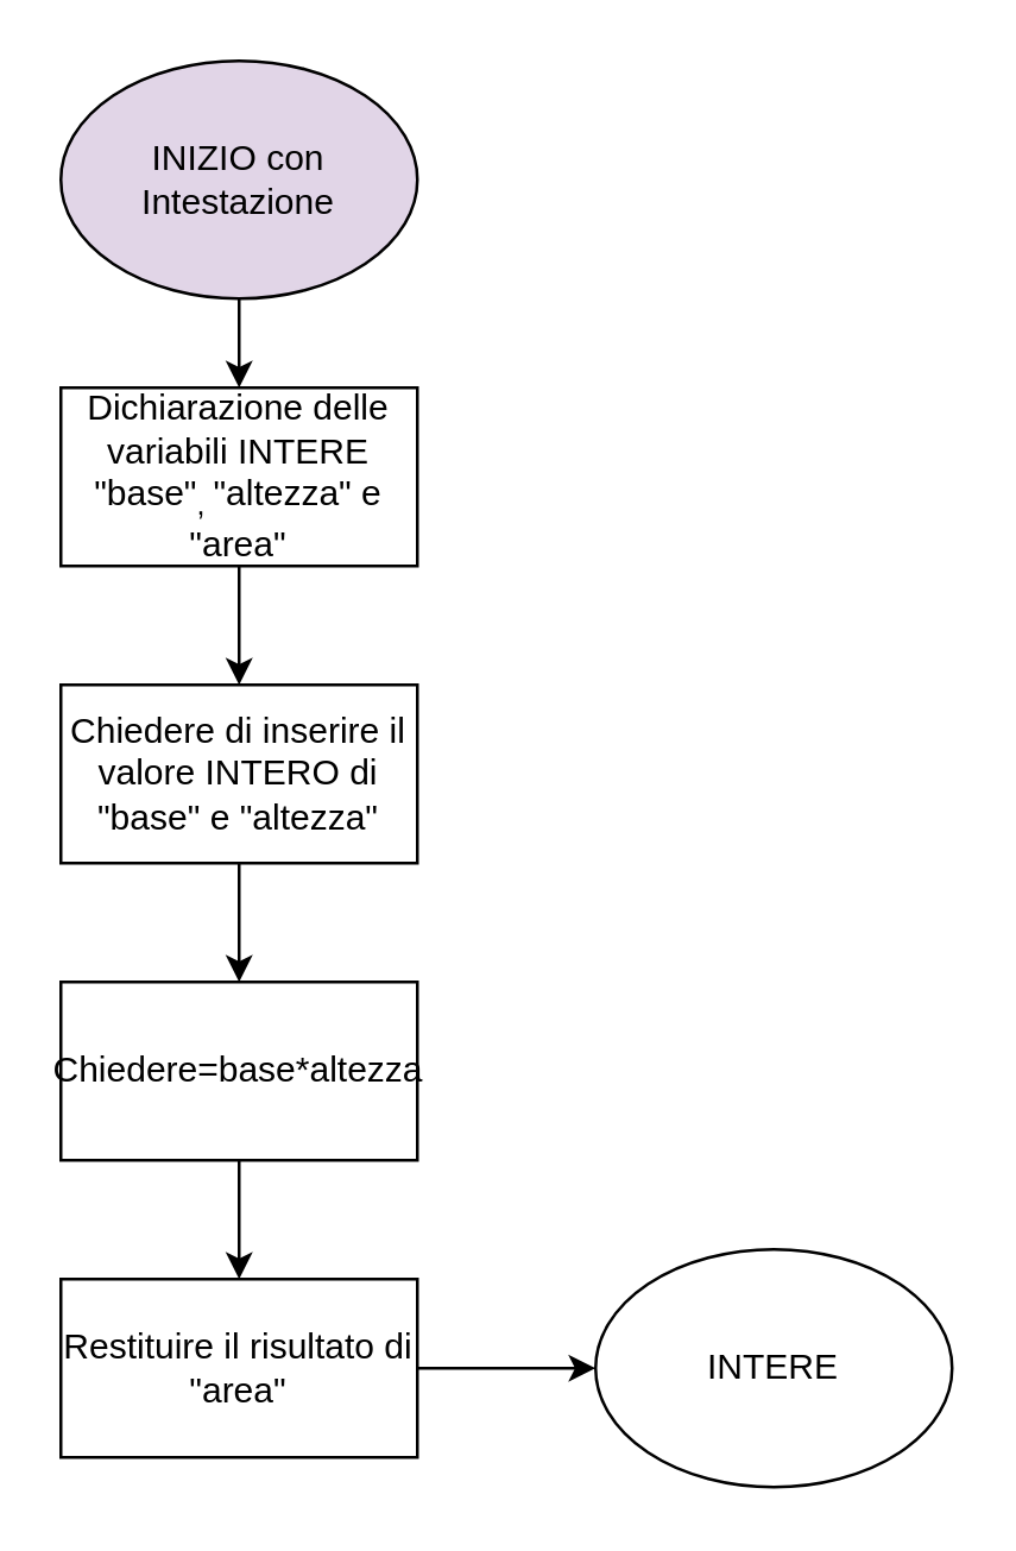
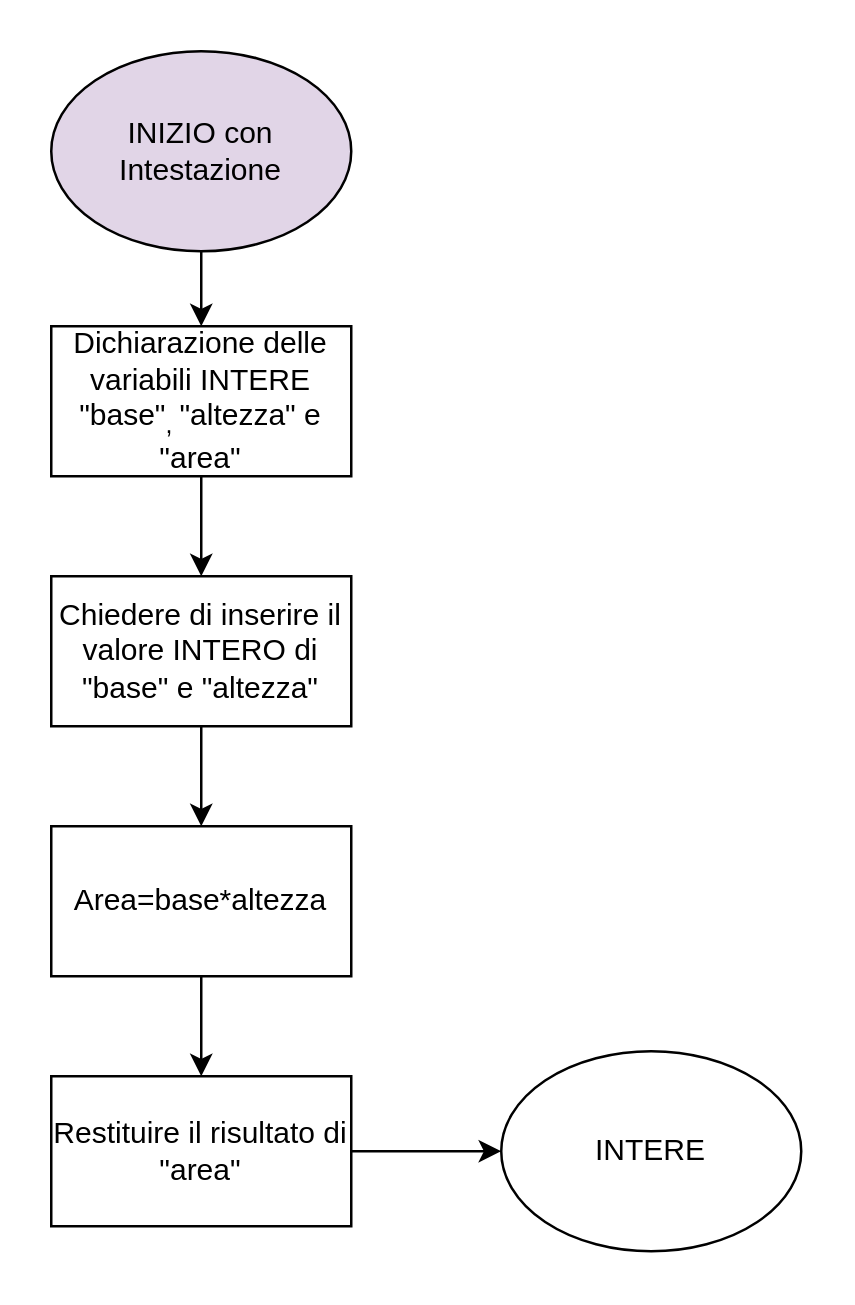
- <mxCell id="9" value="Chiedere=base*altezza" style="rounded=0;whiteSpace=wrap;html=1;" vertex="1" parent="1"><mxGeometry x="20" y="330" width="120" height="60" as="geometry" /></mxCell>
+ <mxCell id="9" value="Area=base*altezza" style="rounded=0;whiteSpace=wrap;html=1;" vertex="1" parent="1"><mxGeometry x="20" y="330" width="120" height="60" as="geometry" /></mxCell>
